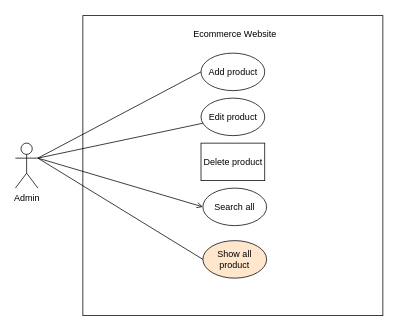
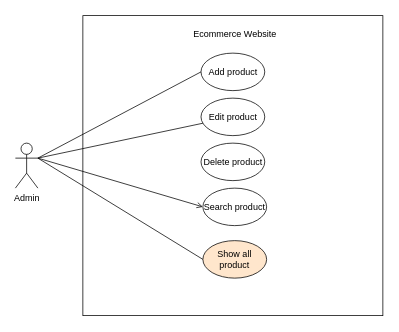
- <mxCell id="10" value="Delete product" style="whiteSpace=wrap;html=1;rounded=0;" vertex="1" parent="1"><mxGeometry x="267.5" y="190" width="85" height="50" as="geometry" /></mxCell>
+ <mxCell id="10" value="Delete product" style="ellipse;whiteSpace=wrap;html=1;" vertex="1" parent="1"><mxGeometry x="267.5" y="190" width="85" height="50" as="geometry" /></mxCell>
- <mxCell id="9" value="Search all" style="ellipse;whiteSpace=wrap;html=1;" vertex="1" parent="1"><mxGeometry x="270" y="250" width="85" height="50" as="geometry" /></mxCell>
+ <mxCell id="9" value="Search product" style="ellipse;whiteSpace=wrap;html=1;" vertex="1" parent="1"><mxGeometry x="270" y="250" width="85" height="50" as="geometry" /></mxCell>
